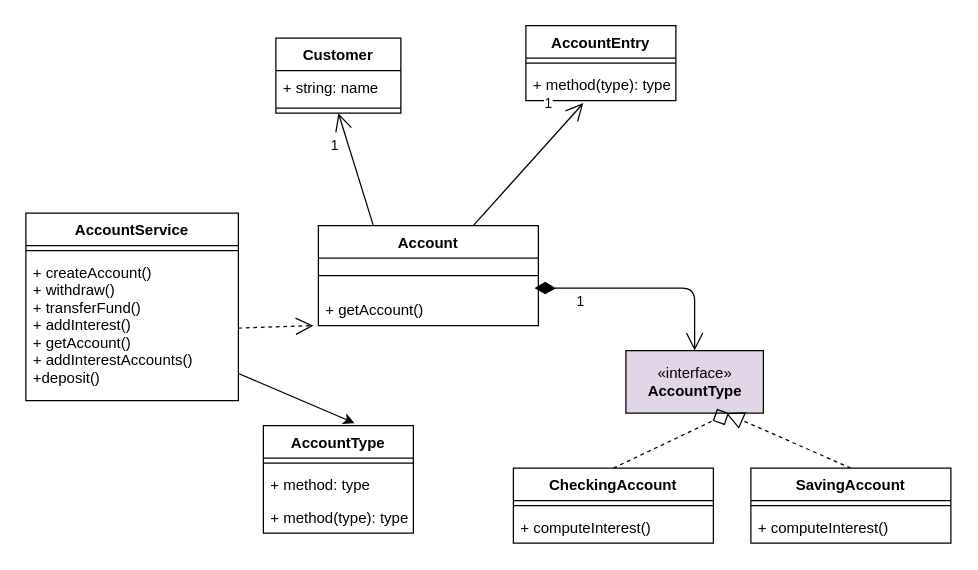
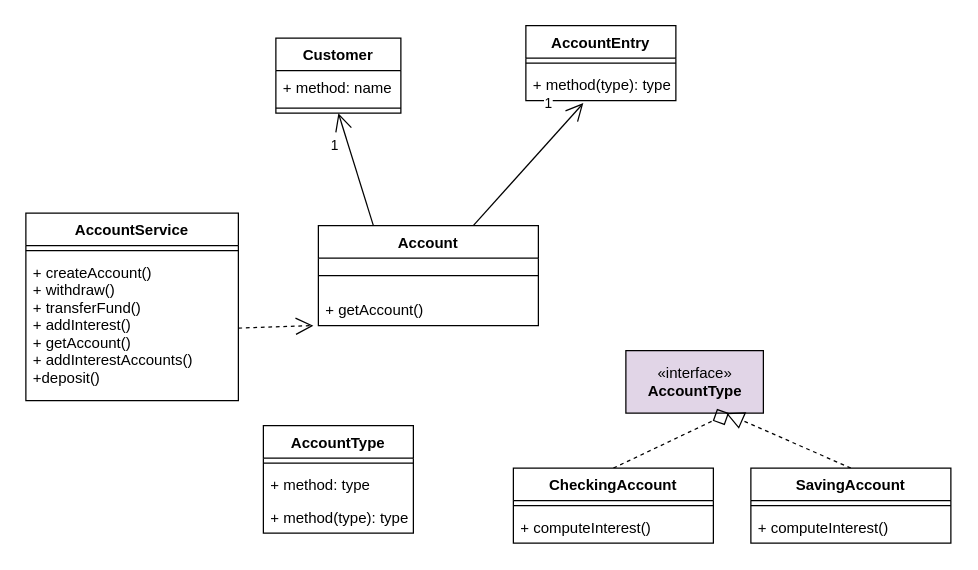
- <mxCell id="3" value="+ string: name" style="text;strokeColor=none;fillColor=none;align=left;verticalAlign=top;spacingLeft=4;spacingRight=4;overflow=hidden;rotatable=0;points=[[0,0.5],[1,0.5]];portConstraint=eastwest;" vertex="1" parent="2"><mxGeometry y="26" width="100" height="26" as="geometry" /></mxCell>
+ <mxCell id="3" value="+ method: name" style="text;strokeColor=none;fillColor=none;align=left;verticalAlign=top;spacingLeft=4;spacingRight=4;overflow=hidden;rotatable=0;points=[[0,0.5],[1,0.5]];portConstraint=eastwest;" vertex="1" parent="2"><mxGeometry y="26" width="100" height="26" as="geometry" /></mxCell>
- <mxCell id="19" value="1" style="endArrow=open;html=1;endSize=12;startArrow=diamondThin;startSize=14;startFill=1;edgeStyle=orthogonalEdgeStyle;align=left;verticalAlign=bottom;fontColor=#000000;entryX=0.5;entryY=0;entryDx=0;entryDy=0;exitX=0.983;exitY=-0.154;exitDx=0;exitDy=0;exitPerimeter=0;" edge="1" parent="1" target="15" source="18"><mxGeometry x="-0.636" y="-20" relative="1" as="geometry"><mxPoint x="330" y="260" as="sourcePoint" /><mxPoint x="330" y="240" as="targetPoint" /><mxPoint as="offset" /></mxGeometry></mxCell>
- <mxCell id="33" value="" style="endArrow=classic;html=1;entryX=0.608;entryY=-0.023;entryDx=0;entryDy=0;entryPerimeter=0;" edge="1" parent="1" source="14" target="8"><mxGeometry width="50" height="50" relative="1" as="geometry"><mxPoint x="50" y="380" as="sourcePoint" /><mxPoint x="100" y="330" as="targetPoint" /></mxGeometry></mxCell>
